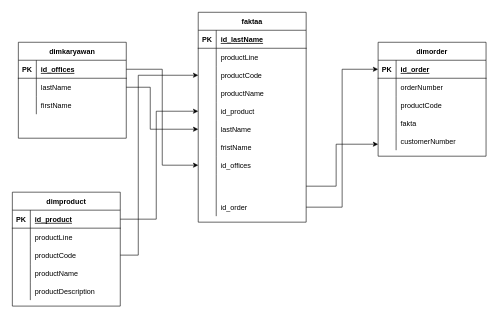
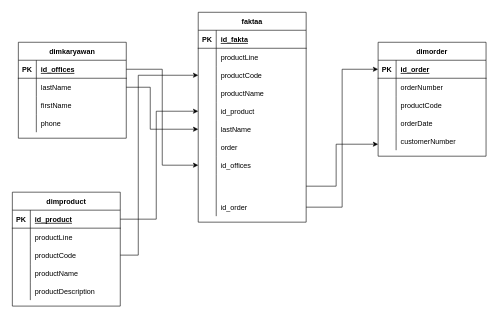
- <mxCell id="50" value="id_lastName" style="shape=partialRectangle;connectable=0;fillColor=none;top=0;left=0;bottom=0;right=0;align=left;spacingLeft=6;fontStyle=5;overflow=hidden;" vertex="1" parent="48"><mxGeometry x="30" width="150" height="30" as="geometry"><mxRectangle width="150" height="30" as="alternateBounds" /></mxGeometry></mxCell>
+ <mxCell id="50" value="id_fakta" style="shape=partialRectangle;connectable=0;fillColor=none;top=0;left=0;bottom=0;right=0;align=left;spacingLeft=6;fontStyle=5;overflow=hidden;" vertex="1" parent="48"><mxGeometry x="30" width="150" height="30" as="geometry"><mxRectangle width="150" height="30" as="alternateBounds" /></mxGeometry></mxCell>
+ <mxCell id="14" value="phone" style="shape=partialRectangle;connectable=0;fillColor=none;top=0;left=0;bottom=0;right=0;align=left;spacingLeft=6;overflow=hidden;" vertex="1" parent="12"><mxGeometry x="30" width="150" height="30" as="geometry"><mxRectangle width="150" height="30" as="alternateBounds" /></mxGeometry></mxCell>
- <mxCell id="27" value="fakta" style="shape=partialRectangle;connectable=0;fillColor=none;top=0;left=0;bottom=0;right=0;align=left;spacingLeft=6;overflow=hidden;" vertex="1" parent="25"><mxGeometry x="30" width="150" height="30" as="geometry"><mxRectangle width="150" height="30" as="alternateBounds" /></mxGeometry></mxCell>
+ <mxCell id="27" value="orderDate" style="shape=partialRectangle;connectable=0;fillColor=none;top=0;left=0;bottom=0;right=0;align=left;spacingLeft=6;overflow=hidden;" vertex="1" parent="25"><mxGeometry x="30" width="150" height="30" as="geometry"><mxRectangle width="150" height="30" as="alternateBounds" /></mxGeometry></mxCell>
- <mxCell id="68" value="fristName" style="shape=partialRectangle;connectable=0;fillColor=none;top=0;left=0;bottom=0;right=0;align=left;spacingLeft=6;overflow=hidden;" vertex="1" parent="66"><mxGeometry x="30" width="150" height="30" as="geometry"><mxRectangle width="150" height="30" as="alternateBounds" /></mxGeometry></mxCell>
+ <mxCell id="68" value="order" style="shape=partialRectangle;connectable=0;fillColor=none;top=0;left=0;bottom=0;right=0;align=left;spacingLeft=6;overflow=hidden;" vertex="1" parent="66"><mxGeometry x="30" width="150" height="30" as="geometry"><mxRectangle width="150" height="30" as="alternateBounds" /></mxGeometry></mxCell>
